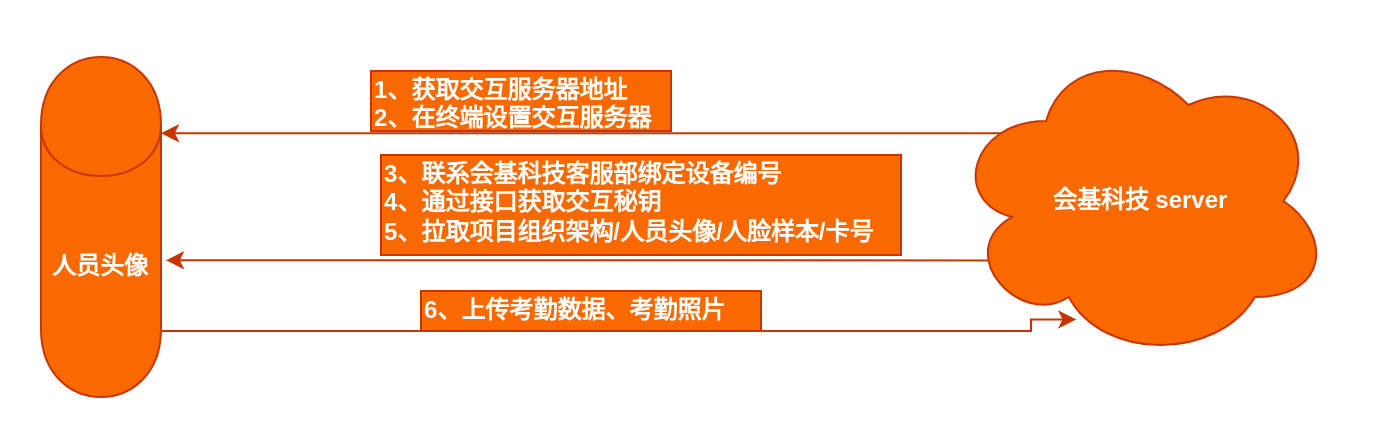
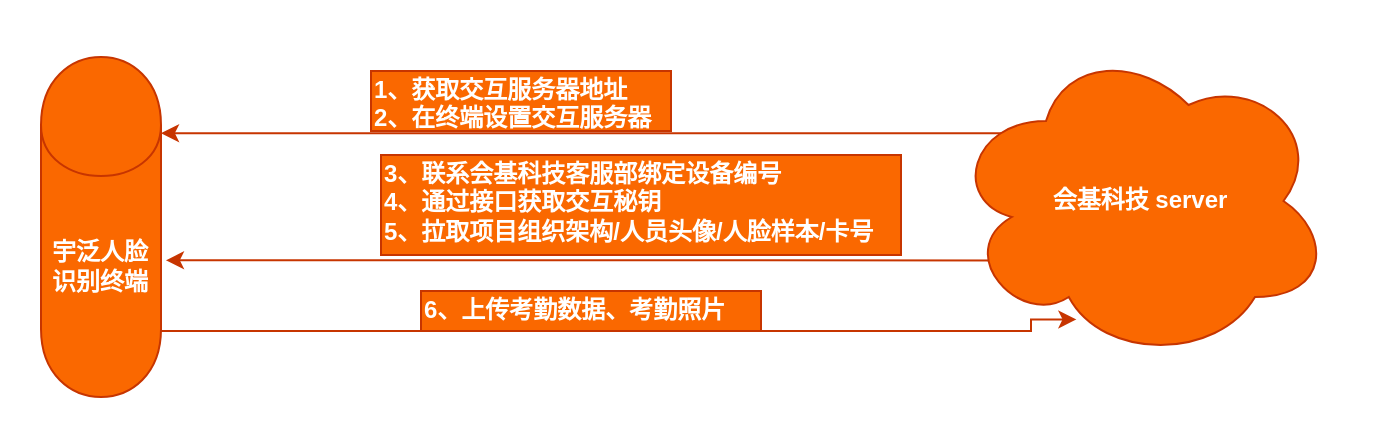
- <mxCell id="6" value="人员头像" style="shape=cylinder;whiteSpace=wrap;html=1;boundedLbl=1;backgroundOutline=1;fillColor=#fa6800;strokeColor=#C73500;fontColor=#ffffff;fontStyle=1" vertex="1" parent="1"><mxGeometry x="20" y="28" width="60" height="170" as="geometry" /></mxCell>
+ <mxCell id="6" value="宇泛人脸识别终端" style="shape=cylinder;whiteSpace=wrap;html=1;boundedLbl=1;backgroundOutline=1;fillColor=#fa6800;strokeColor=#C73500;fontColor=#ffffff;fontStyle=1" vertex="1" parent="1"><mxGeometry x="20" y="28" width="60" height="170" as="geometry" /></mxCell>
